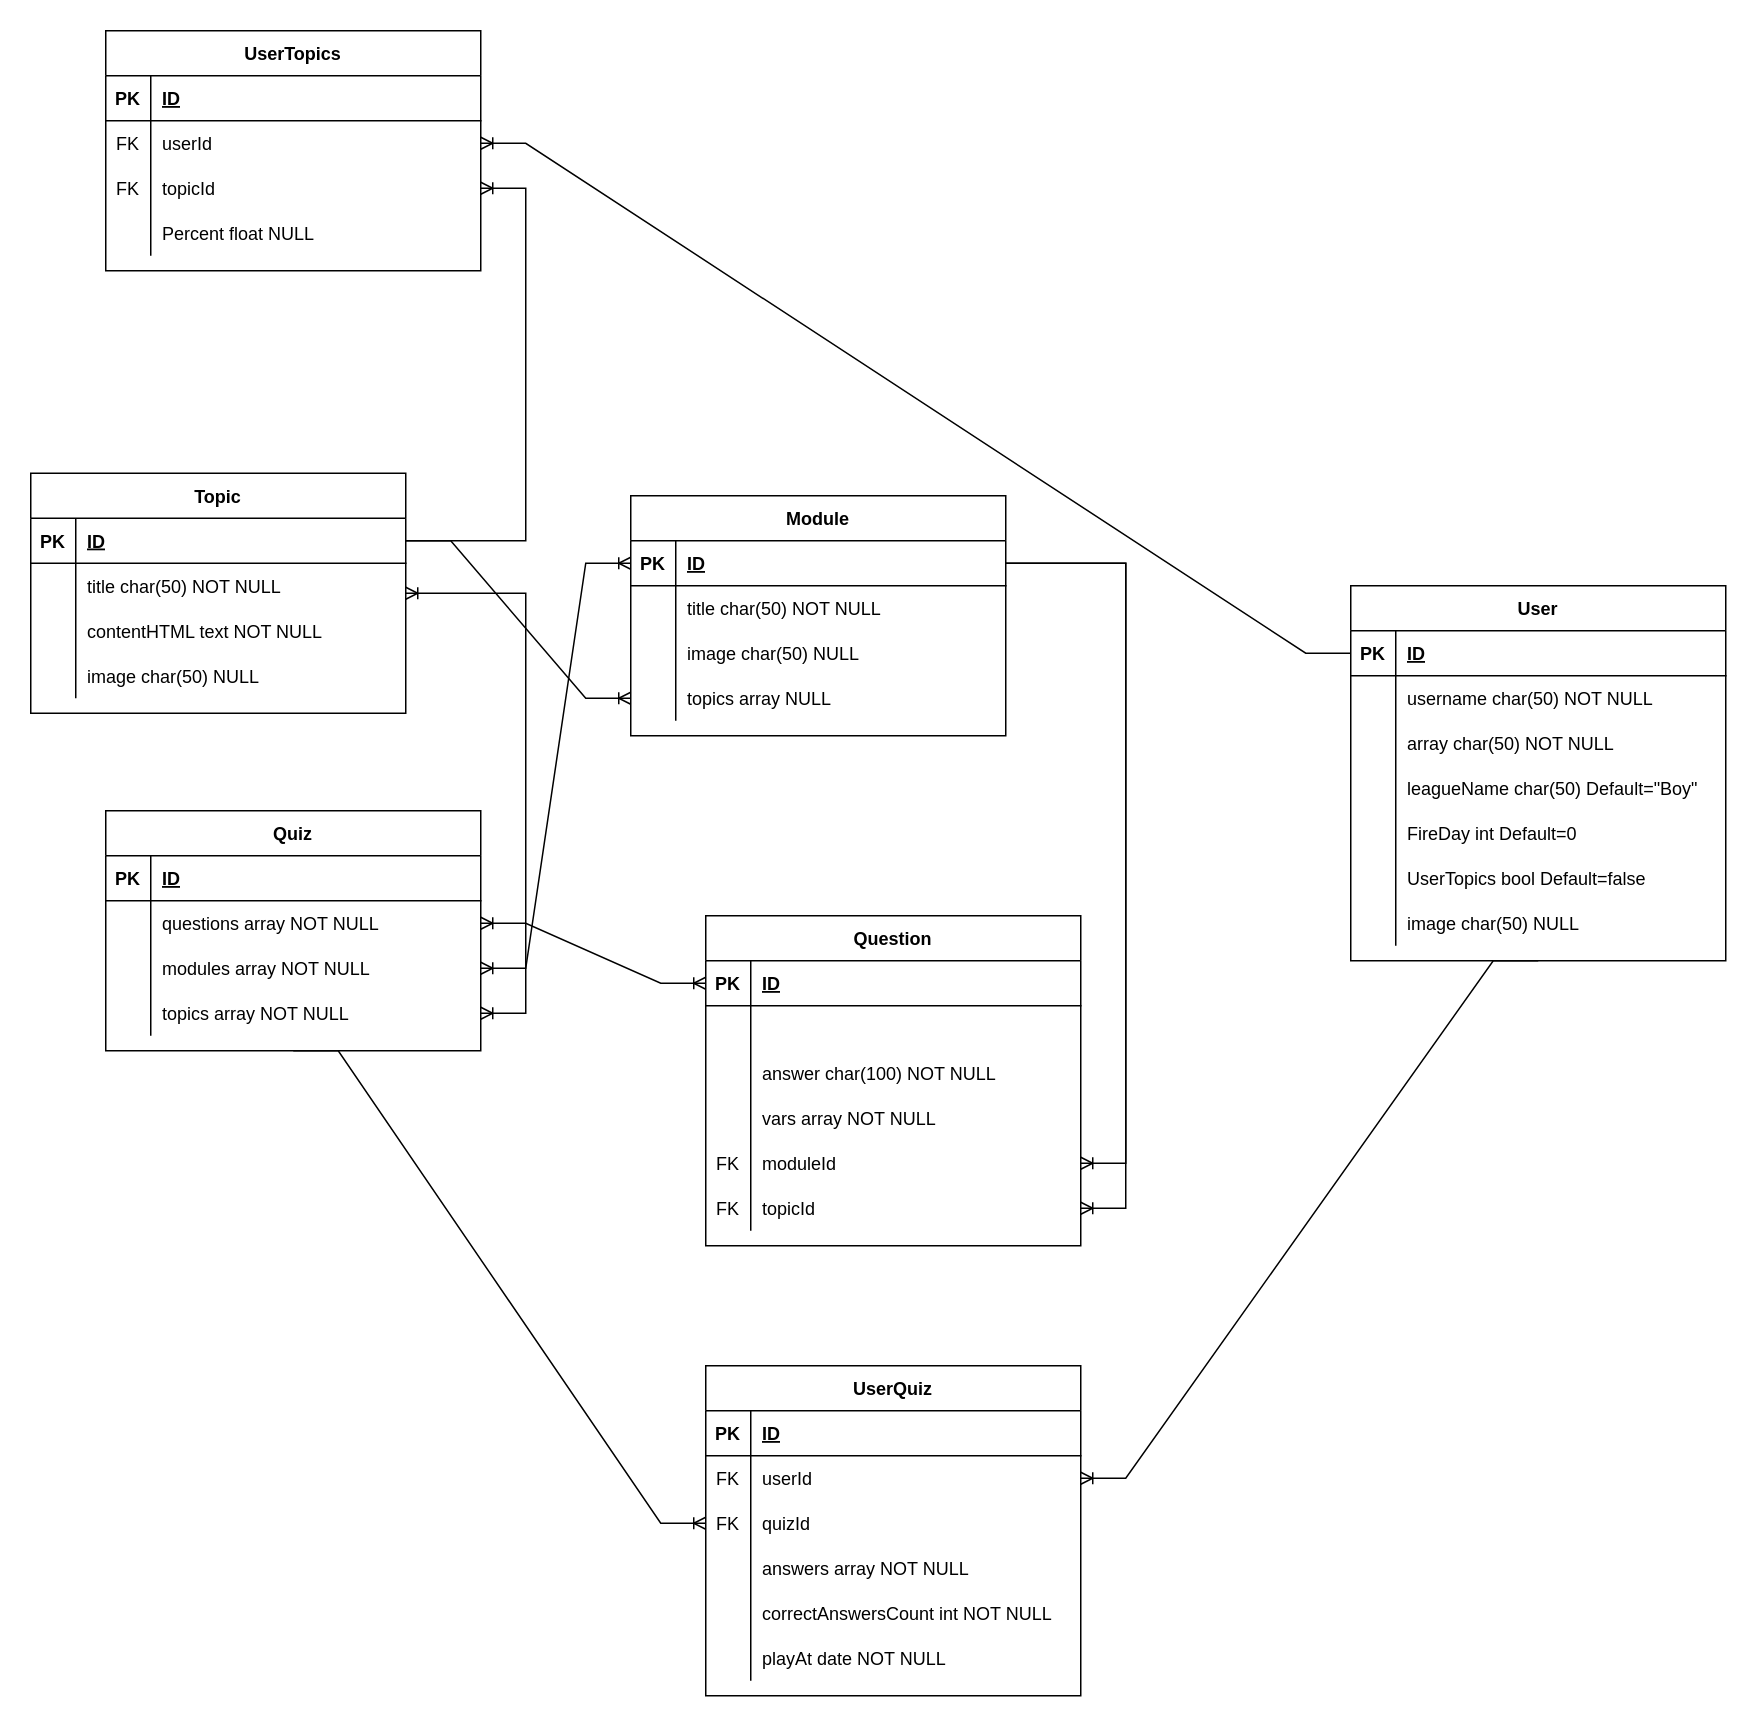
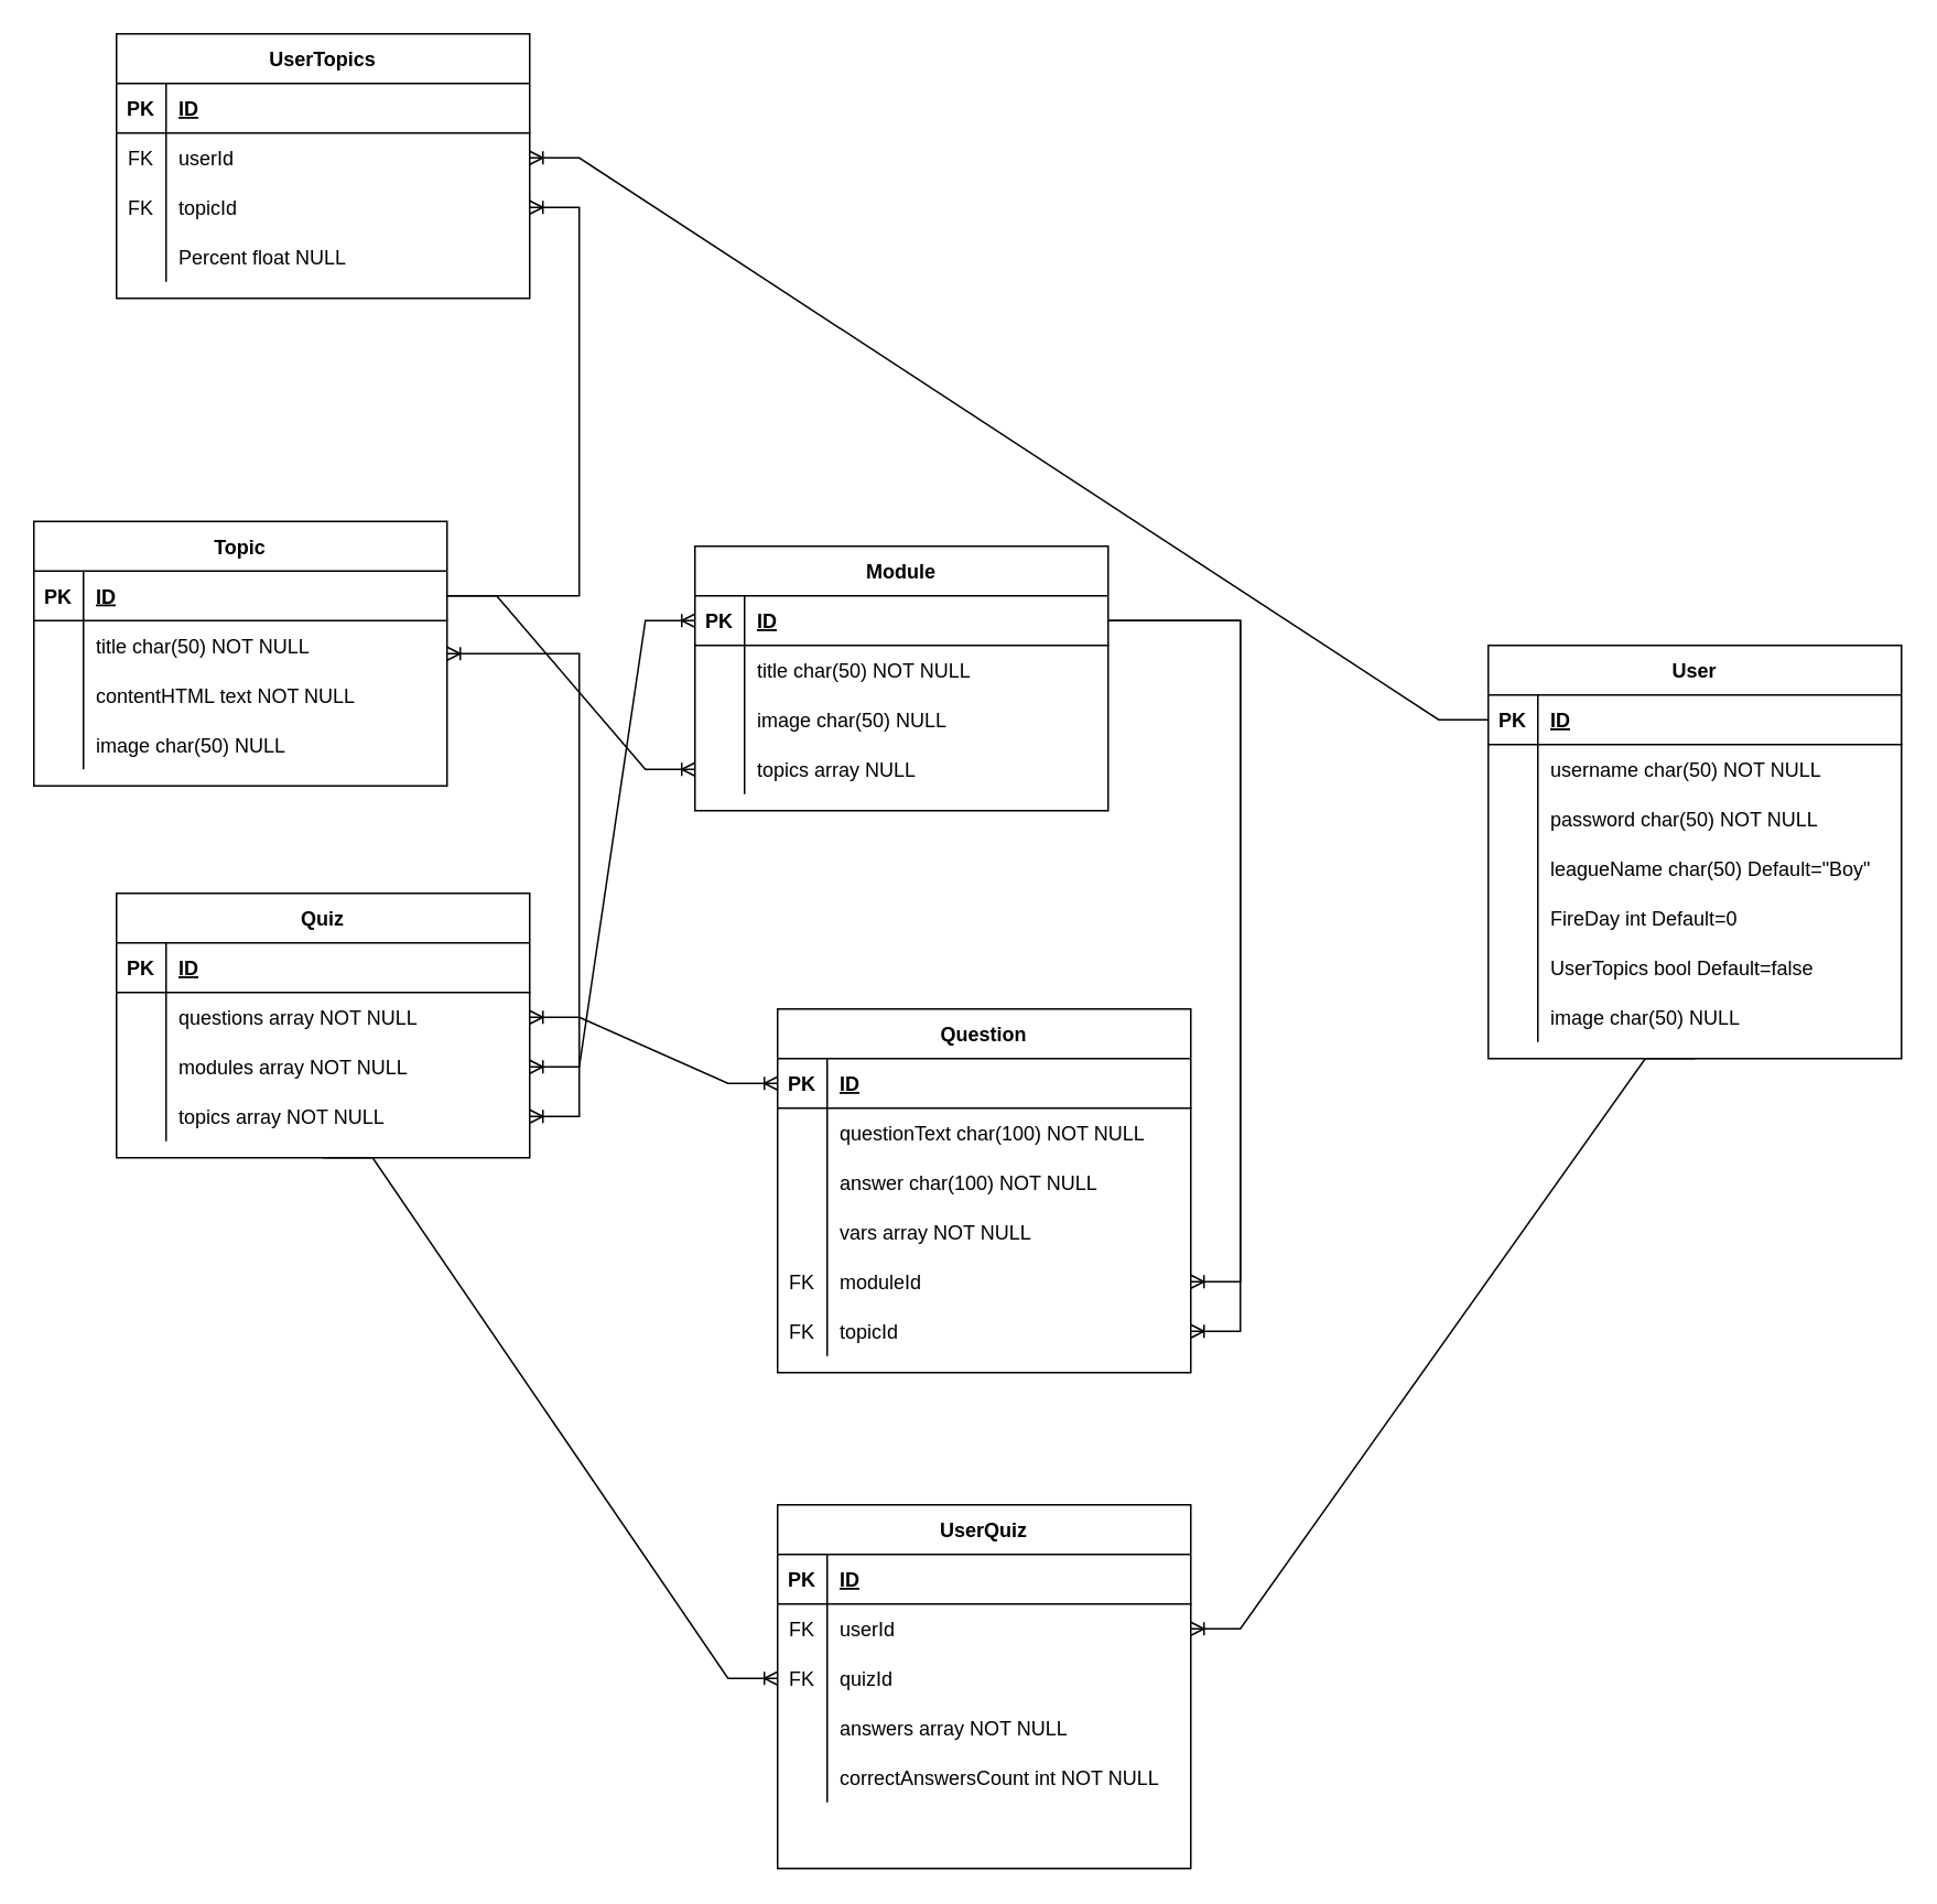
- <mxCell id="11" value="array char(50) NOT NULL" style="shape=partialRectangle;overflow=hidden;connectable=0;fillColor=none;top=0;left=0;bottom=0;right=0;align=left;spacingLeft=6;" parent="9" vertex="1"><mxGeometry x="30" width="220" height="30" as="geometry"><mxRectangle width="220" height="30" as="alternateBounds" /></mxGeometry></mxCell>
+ <mxCell id="11" value="password char(50) NOT NULL" style="shape=partialRectangle;overflow=hidden;connectable=0;fillColor=none;top=0;left=0;bottom=0;right=0;align=left;spacingLeft=6;" parent="9" vertex="1"><mxGeometry x="30" width="220" height="30" as="geometry"><mxRectangle width="220" height="30" as="alternateBounds" /></mxGeometry></mxCell>
+ <mxCell id="69" value="questionText char(100) NOT NULL" style="shape=partialRectangle;overflow=hidden;connectable=0;fillColor=none;top=0;left=0;bottom=0;right=0;align=left;spacingLeft=6;" parent="67" vertex="1"><mxGeometry x="30" width="220" height="30" as="geometry"><mxRectangle width="220" height="30" as="alternateBounds" /></mxGeometry></mxCell>
- <mxCell id="113" value="playAt date NOT NULL" style="shape=partialRectangle;overflow=hidden;connectable=0;fillColor=none;top=0;left=0;bottom=0;right=0;align=left;spacingLeft=6;" parent="111" vertex="1"><mxGeometry x="30" width="220" height="30" as="geometry"><mxRectangle width="220" height="30" as="alternateBounds" /></mxGeometry></mxCell>
